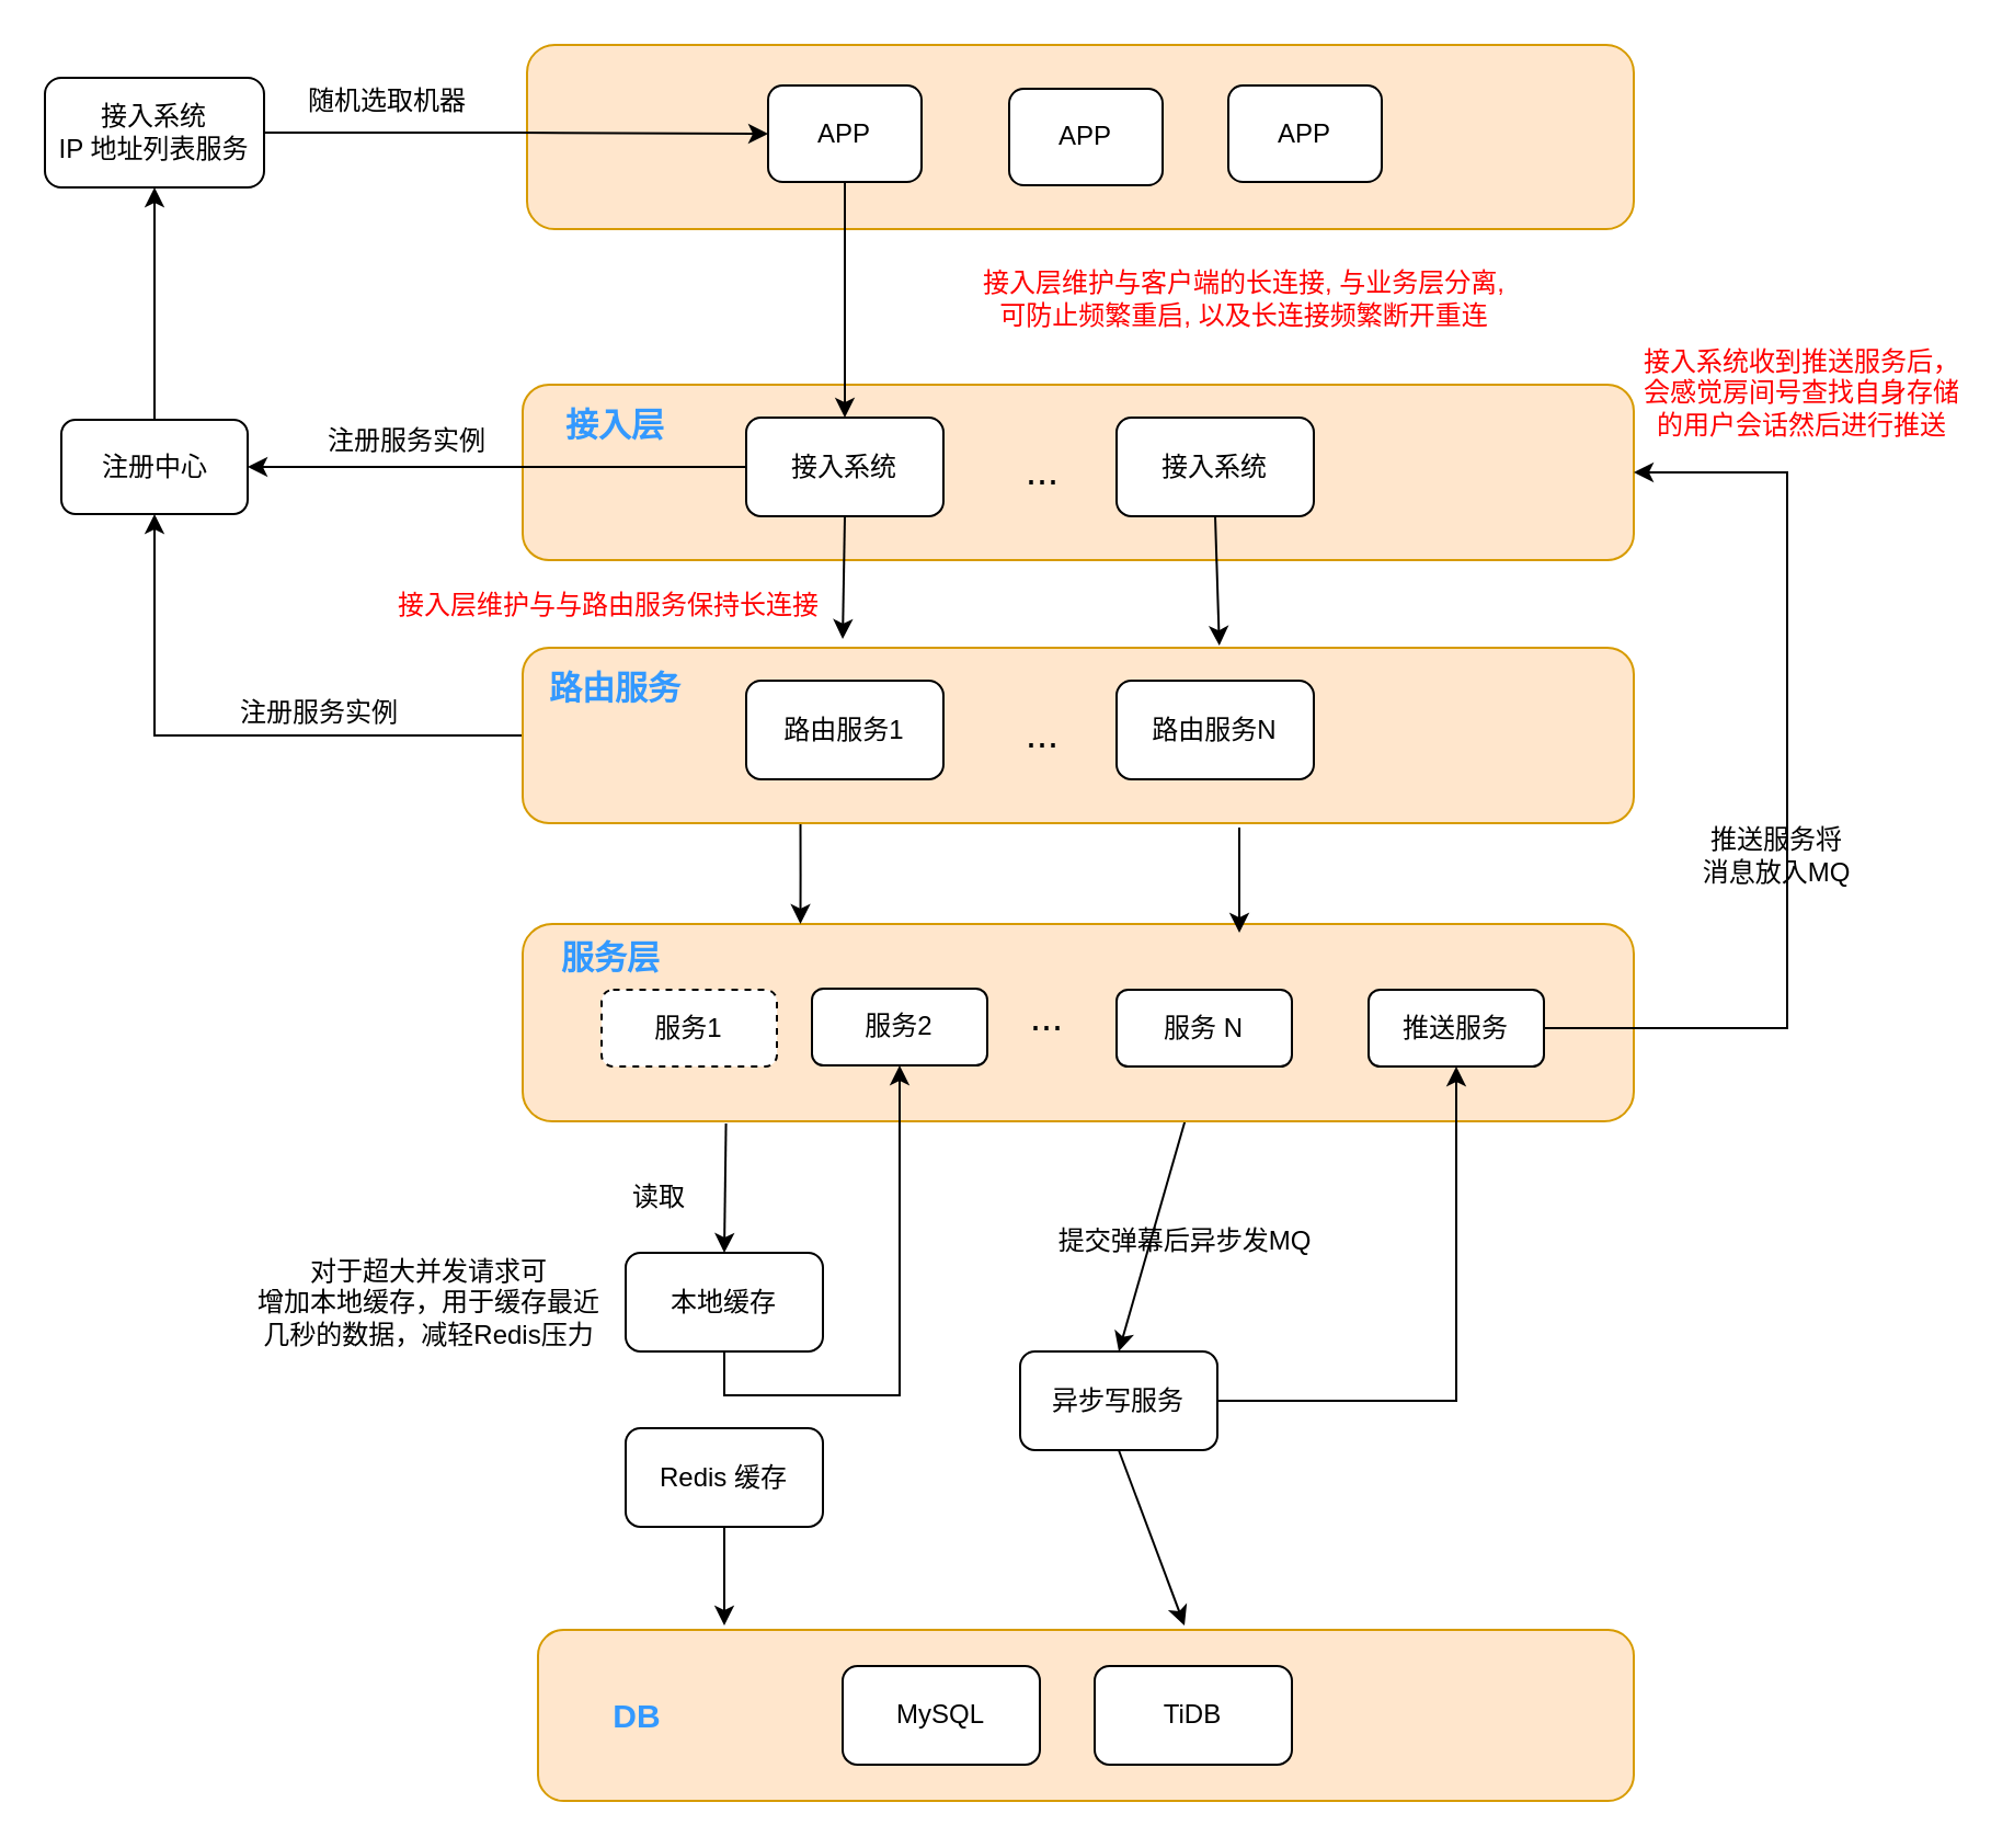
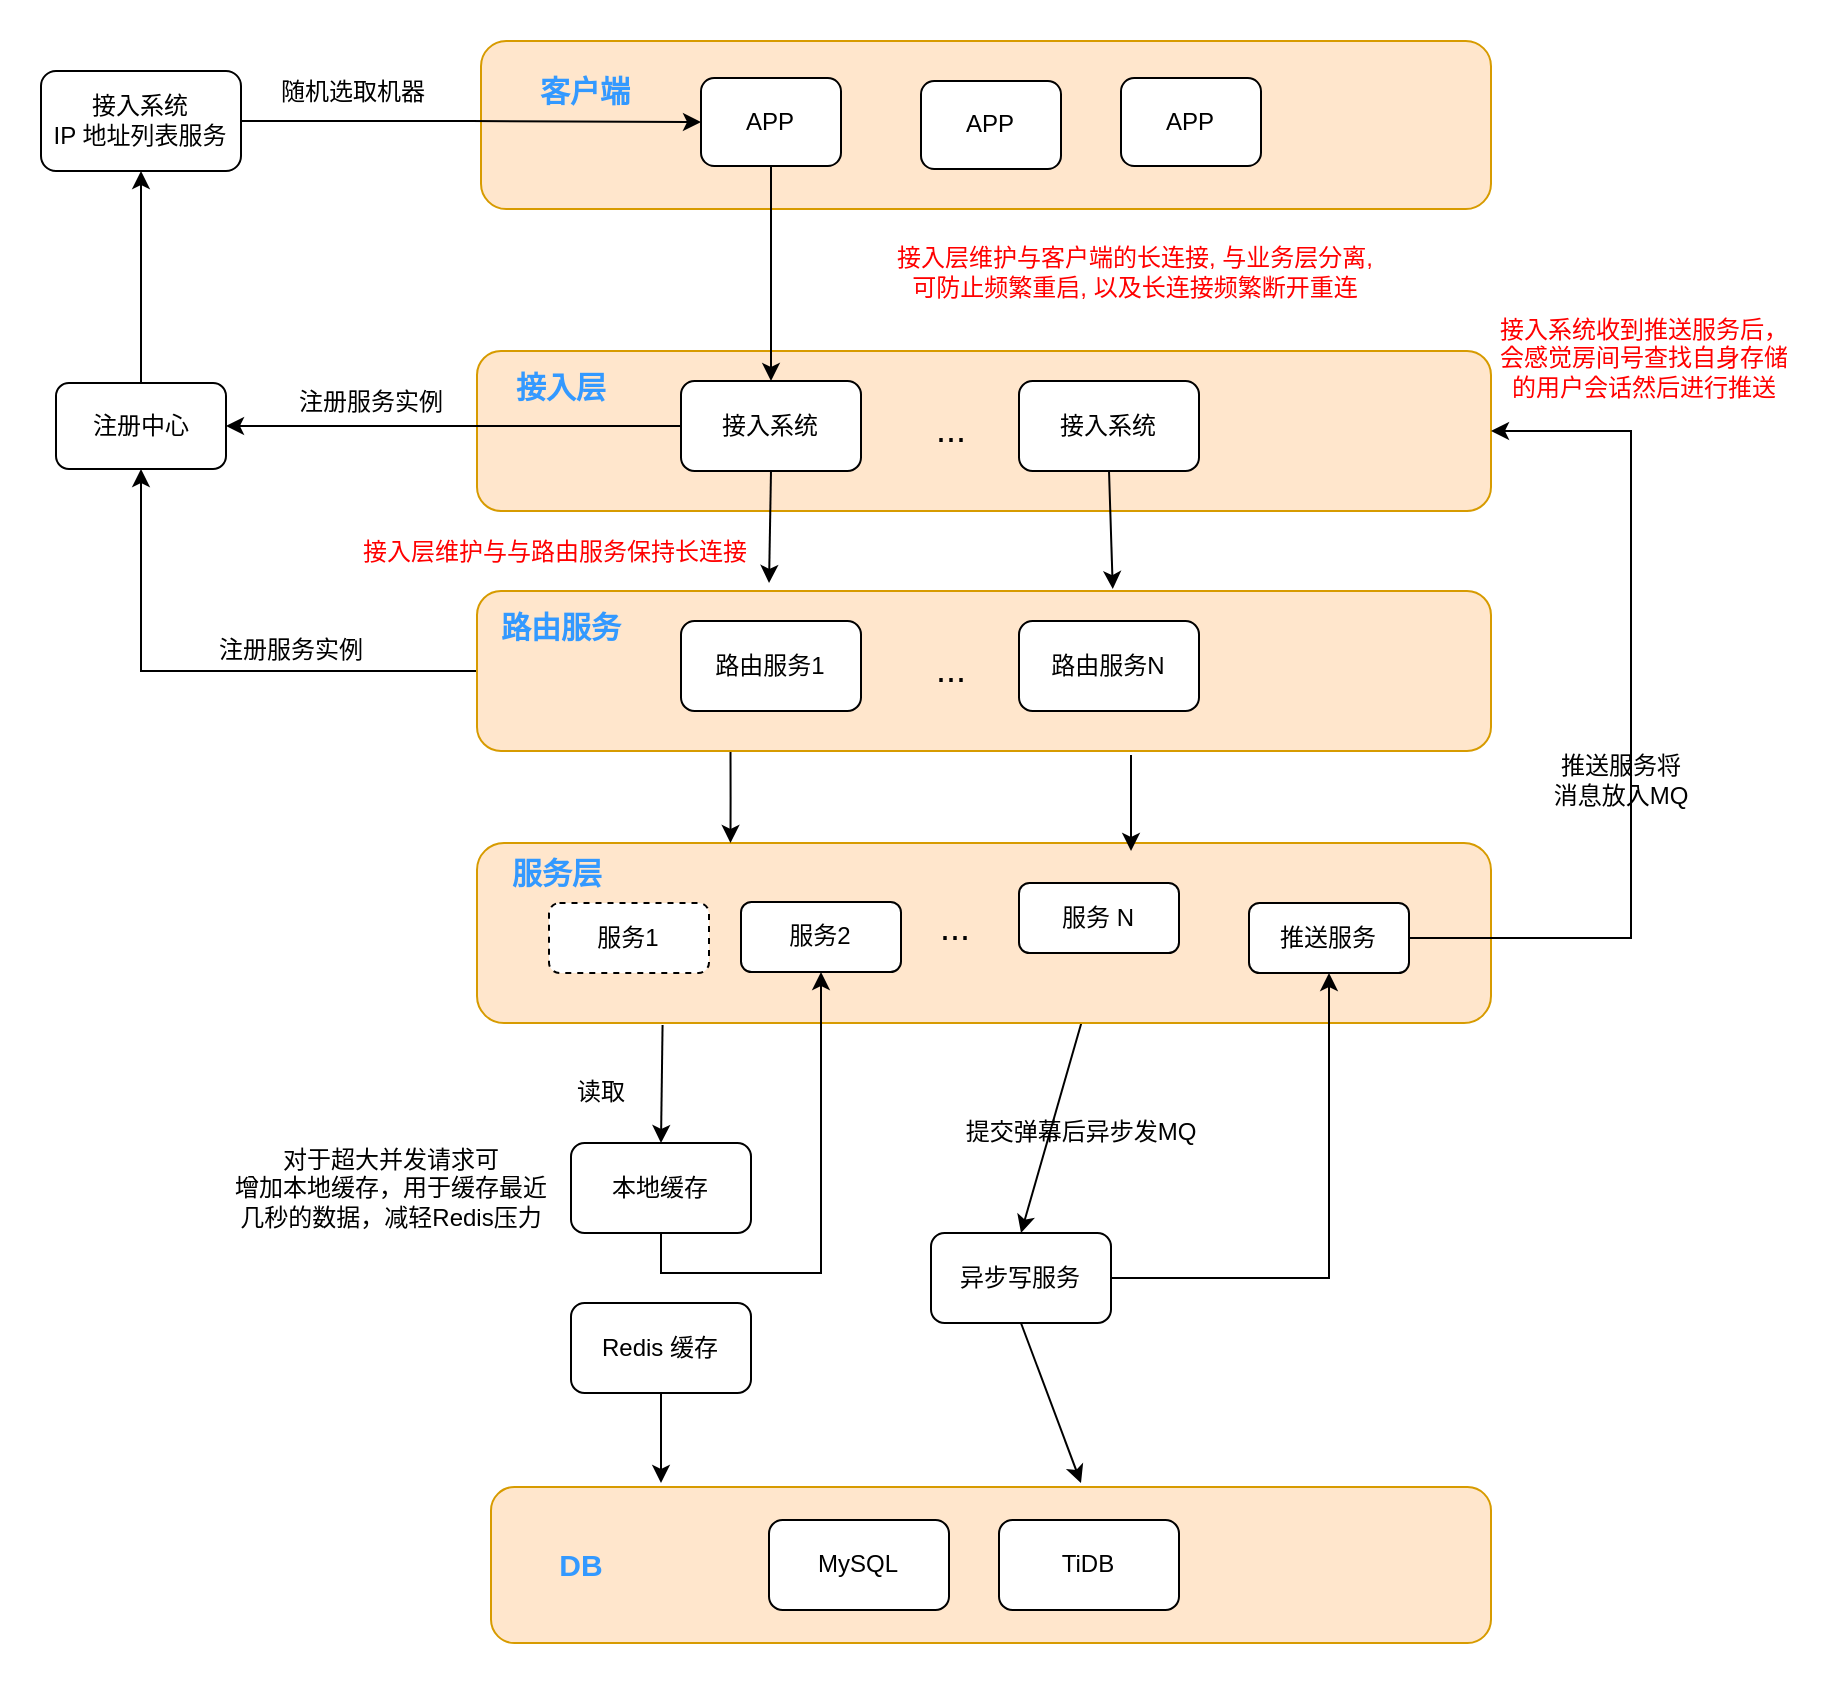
+ <mxCell id="17" value="客户端" style="text;html=1;align=center;verticalAlign=middle;resizable=0;points=[];autosize=1;fillColor=none;fontColor=#3399FF;fontStyle=1;fontSize=15;" vertex="1" parent="1"><mxGeometry x="256.5" y="30" width="70" height="30" as="geometry" /></mxCell>
- <mxCell id="45" value="服务 N" style="rounded=1;whiteSpace=wrap;html=1;" vertex="1" parent="1"><mxGeometry x="509" y="451" width="80" height="35" as="geometry" /></mxCell>
+ <mxCell id="45" value="服务 N" style="rounded=1;whiteSpace=wrap;html=1;" vertex="1" parent="1"><mxGeometry x="509" y="441" width="80" height="35" as="geometry" /></mxCell>
